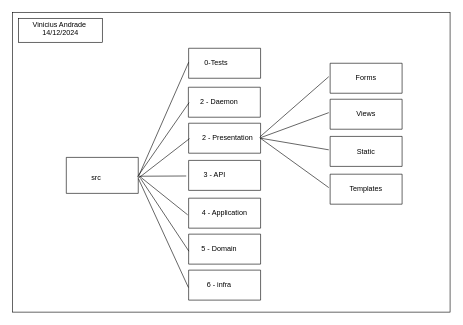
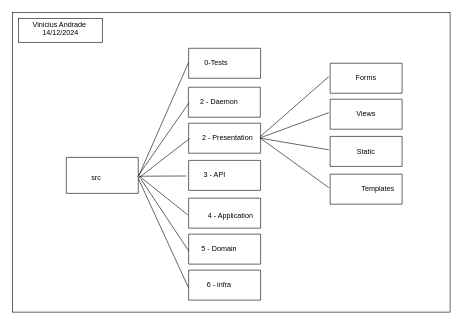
- <mxCell id="37" value="Templates" style="text;html=1;align=center;verticalAlign=middle;whiteSpace=wrap;rounded=0;" vertex="1" parent="1"><mxGeometry x="575" y="300" width="70" height="30" as="geometry" /></mxCell>
+ <mxCell id="37" value="Templates" style="text;html=1;align=center;verticalAlign=middle;whiteSpace=wrap;rounded=0;" vertex="1" parent="1"><mxGeometry x="595" y="300" width="70" height="30" as="geometry" /></mxCell>
- <mxCell id="14" value="4 - Application" style="text;html=1;align=center;verticalAlign=middle;whiteSpace=wrap;rounded=0;" vertex="1" parent="1"><mxGeometry x="329" y="340" width="90" height="30" as="geometry" /></mxCell>
+ <mxCell id="14" value="4 - Application" style="text;html=1;align=center;verticalAlign=middle;whiteSpace=wrap;rounded=0;" vertex="1" parent="1"><mxGeometry x="339" y="345" width="90" height="30" as="geometry" /></mxCell>
